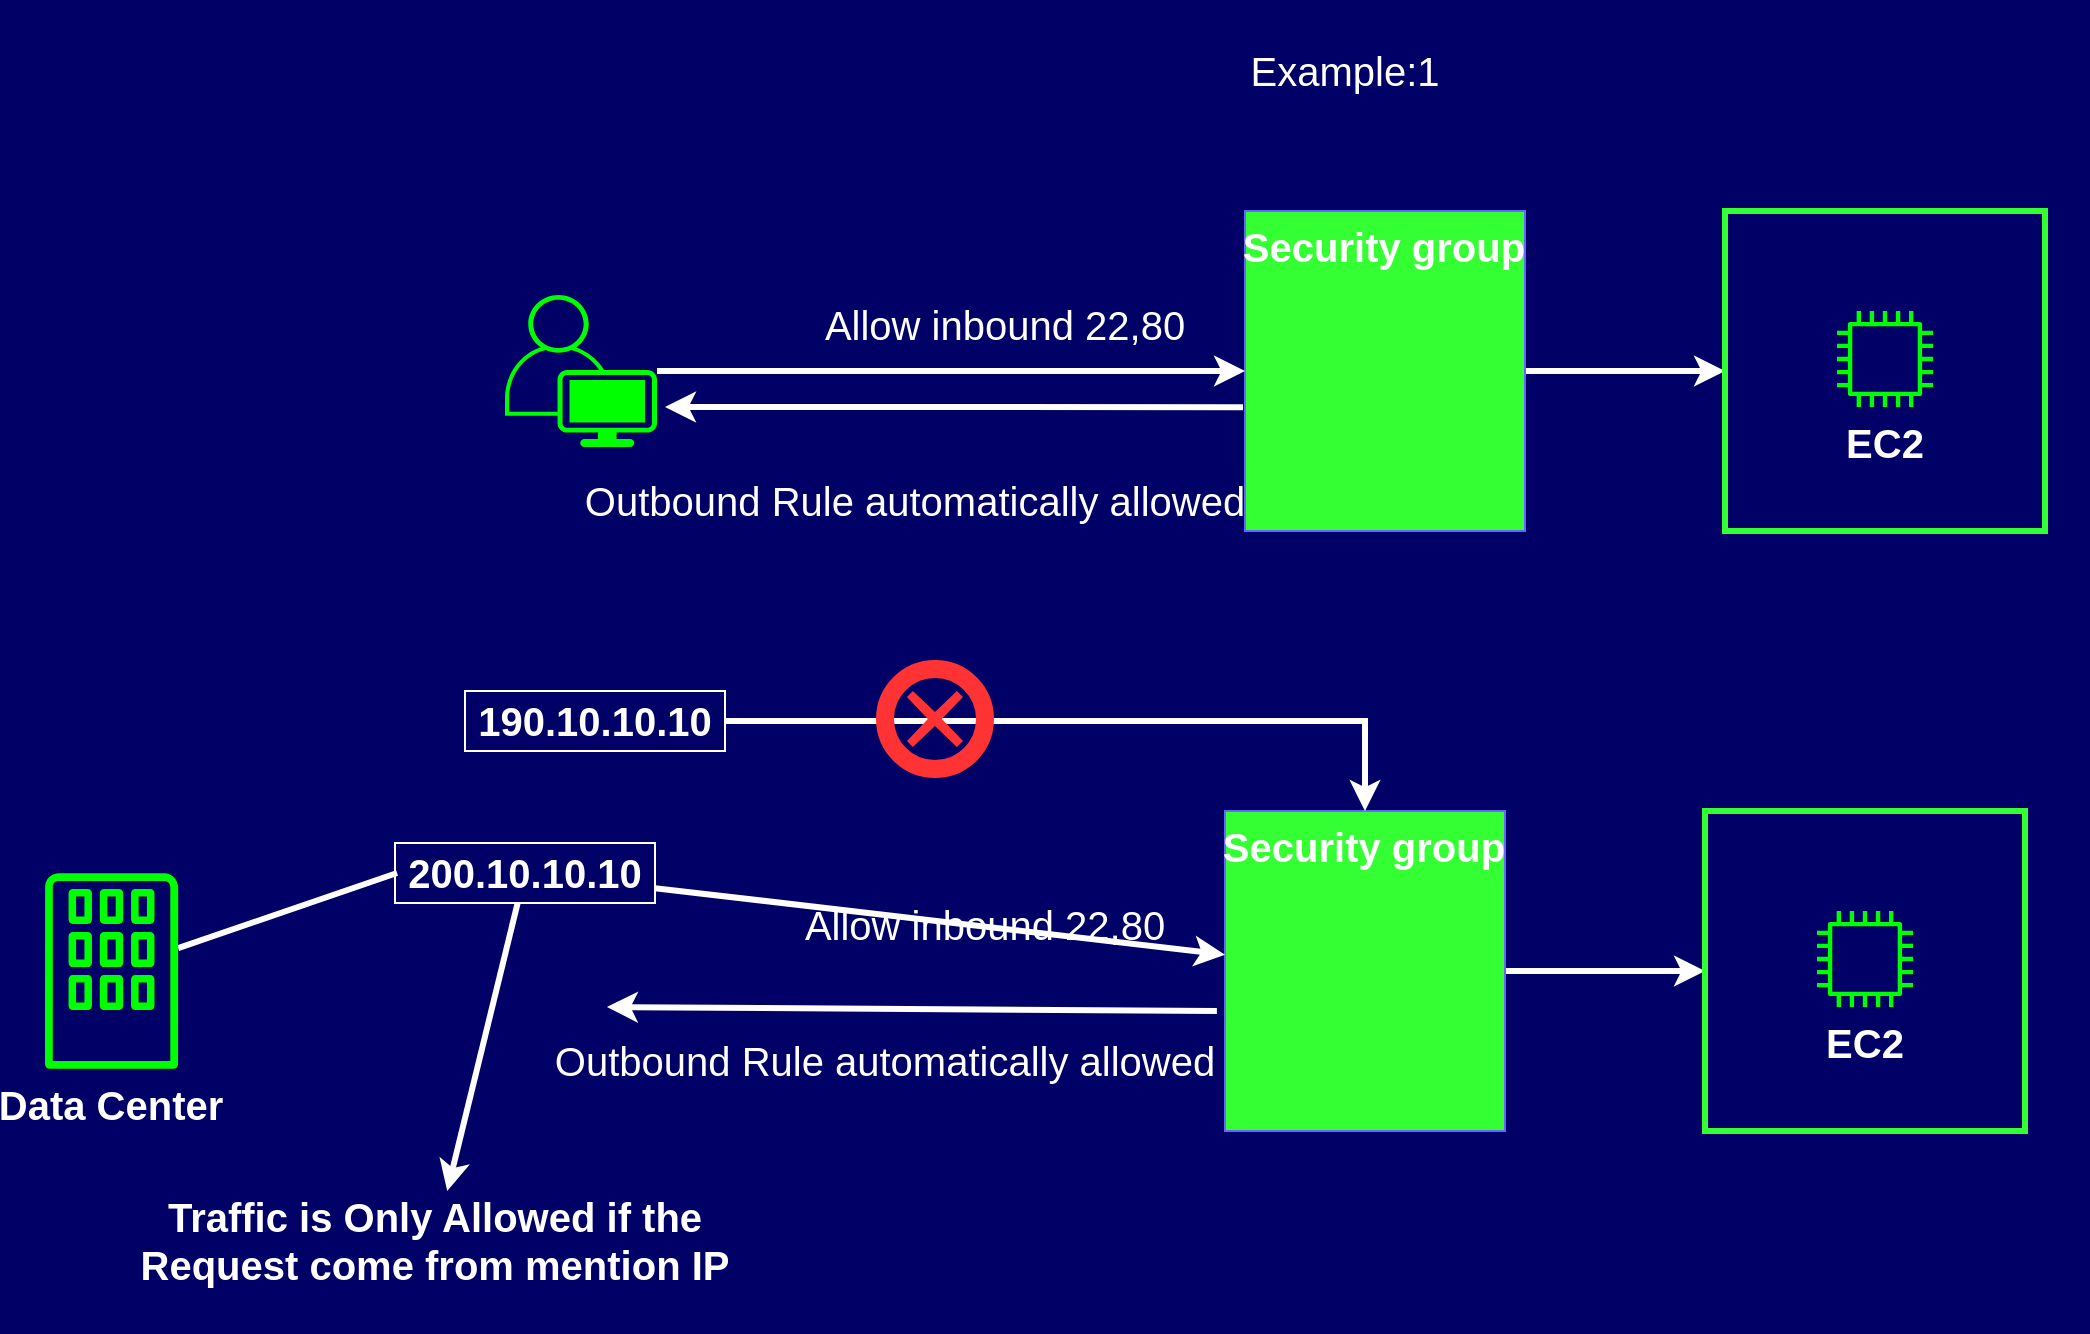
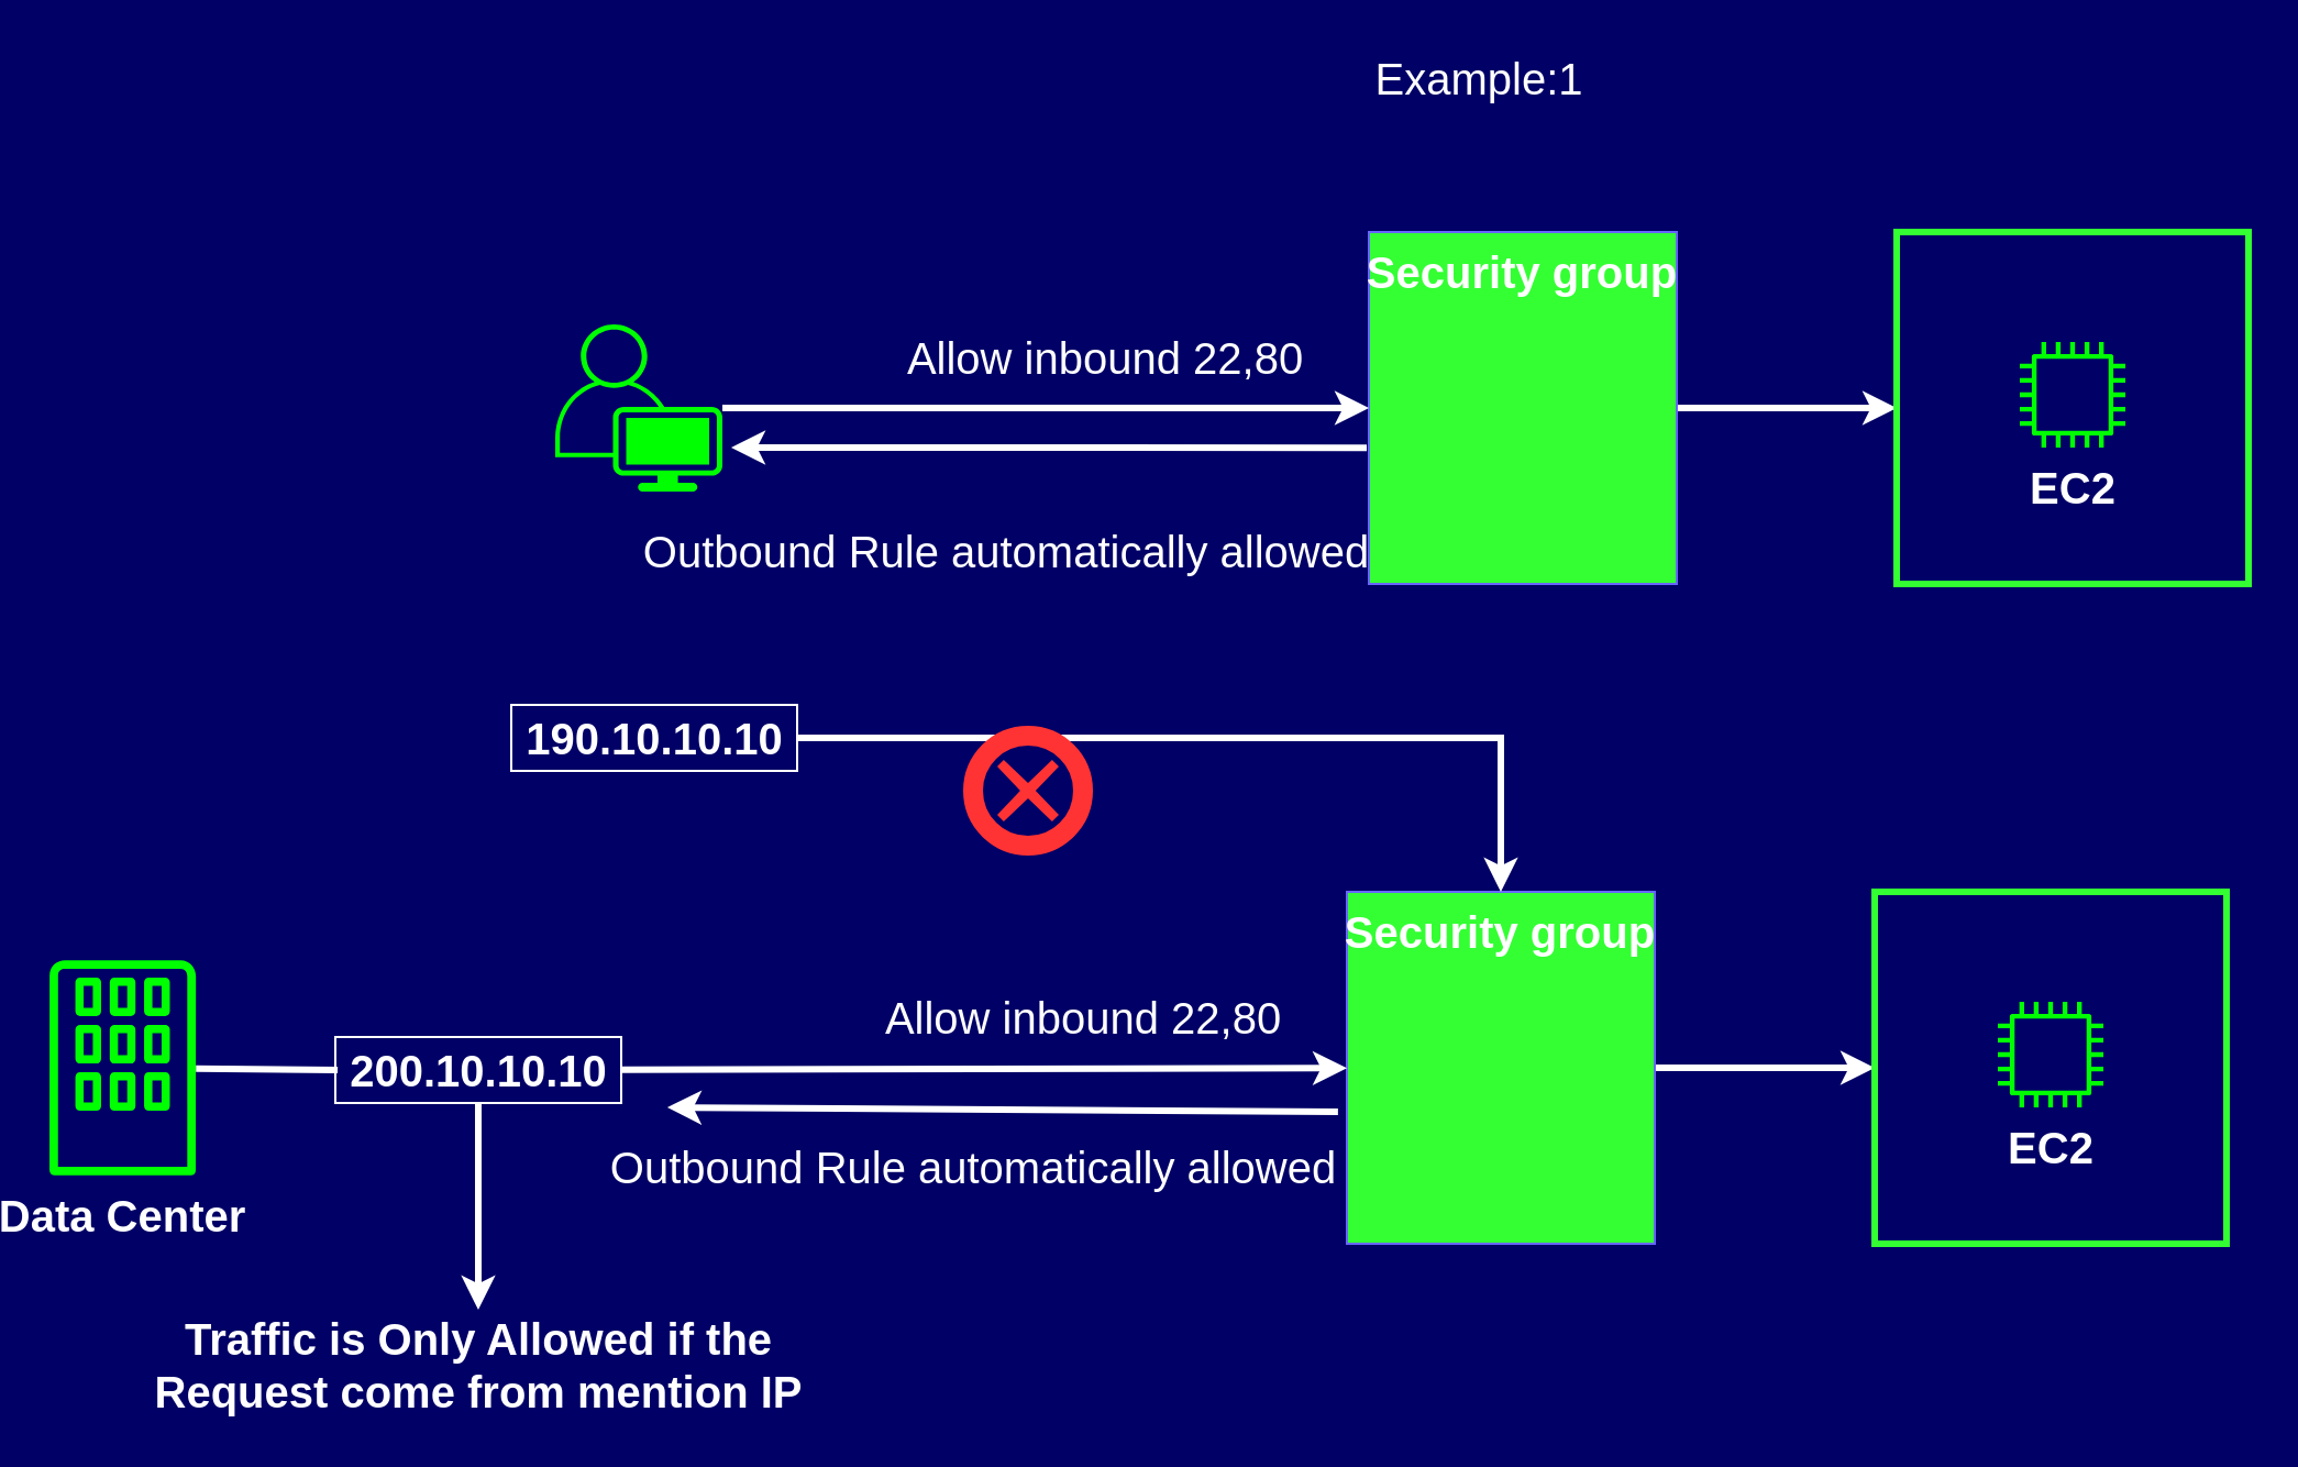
- <mxCell id="27" value="&lt;b&gt;190.10.10.10&lt;/b&gt;" style="text;html=1;resizable=0;autosize=1;align=center;verticalAlign=middle;points=[];fillColor=none;rounded=0;fontSize=20;fontColor=#FFFFFF;strokeColor=#FFFFFF;" vertex="1" parent="1"><mxGeometry x="230" y="345" width="130" height="30" as="geometry" /></mxCell>
+ <mxCell id="27" value="&lt;b&gt;190.10.10.10&lt;/b&gt;" style="text;html=1;resizable=0;autosize=1;align=center;verticalAlign=middle;points=[];fillColor=none;rounded=0;fontSize=20;fontColor=#FFFFFF;strokeColor=#FFFFFF;" vertex="1" parent="1"><mxGeometry x="230" y="320" width="130" height="30" as="geometry" /></mxCell>
- <mxCell id="22" value="&lt;b&gt;200.10.10.10&lt;/b&gt;" style="text;html=1;resizable=0;autosize=1;align=center;verticalAlign=middle;points=[];fillColor=none;rounded=0;fontSize=20;fontColor=#FFFFFF;strokeColor=#FFFFFF;" vertex="1" parent="1"><mxGeometry x="195" y="421" width="130" height="30" as="geometry" /></mxCell>
+ <mxCell id="22" value="&lt;b&gt;200.10.10.10&lt;/b&gt;" style="text;html=1;resizable=0;autosize=1;align=center;verticalAlign=middle;points=[];fillColor=none;rounded=0;fontSize=20;fontColor=#FFFFFF;strokeColor=#FFFFFF;" vertex="1" parent="1"><mxGeometry x="150" y="471" width="130" height="30" as="geometry" /></mxCell>
